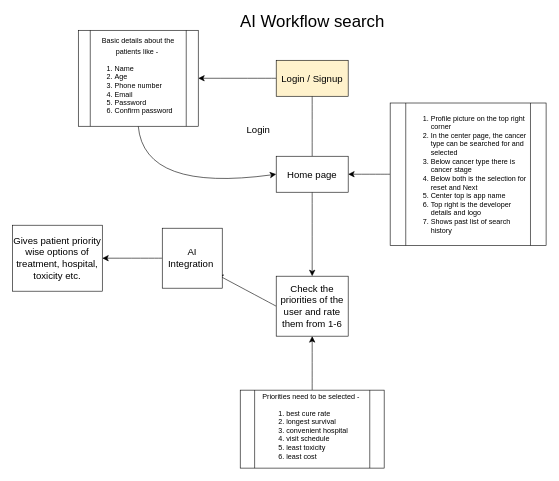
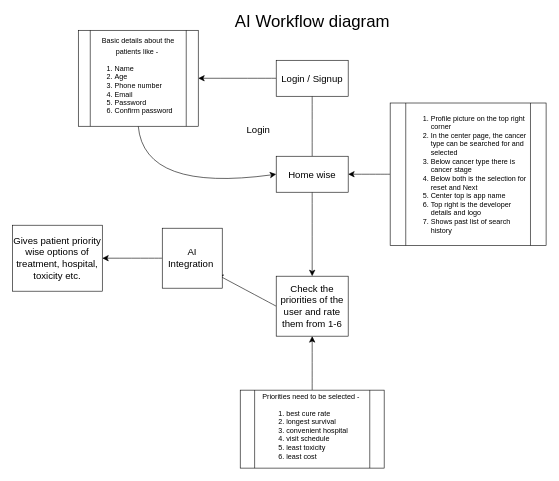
- <mxCell id="5" value="AI Workflow search" style="text;html=1;strokeColor=none;fillColor=none;align=center;verticalAlign=middle;whiteSpace=wrap;rounded=0;fontSize=28;" vertex="1" parent="1"><mxGeometry x="382.5" y="20" width="275" height="30" as="geometry" /></mxCell>
+ <mxCell id="5" value="AI Workflow diagram" style="text;html=1;strokeColor=none;fillColor=none;align=center;verticalAlign=middle;whiteSpace=wrap;rounded=0;fontSize=28;" vertex="1" parent="1"><mxGeometry x="382.5" y="20" width="275" height="30" as="geometry" /></mxCell>
- <mxCell id="4" value="Login / Signup" style="rounded=0;whiteSpace=wrap;html=1;fontSize=16;fillColor=#fff2cc;" vertex="1" parent="1"><mxGeometry x="460" y="100" width="120" height="60" as="geometry" /></mxCell>
+ <mxCell id="4" value="Login / Signup" style="rounded=0;whiteSpace=wrap;html=1;fontSize=16;" vertex="1" parent="1"><mxGeometry x="460" y="100" width="120" height="60" as="geometry" /></mxCell>
- <mxCell id="7" value="Home page" style="rounded=0;whiteSpace=wrap;html=1;fontSize=16;" vertex="1" parent="1"><mxGeometry x="460" y="260" width="120" height="60" as="geometry" /></mxCell>
+ <mxCell id="7" value="Home wise" style="rounded=0;whiteSpace=wrap;html=1;fontSize=16;" vertex="1" parent="1"><mxGeometry x="460" y="260" width="120" height="60" as="geometry" /></mxCell>
